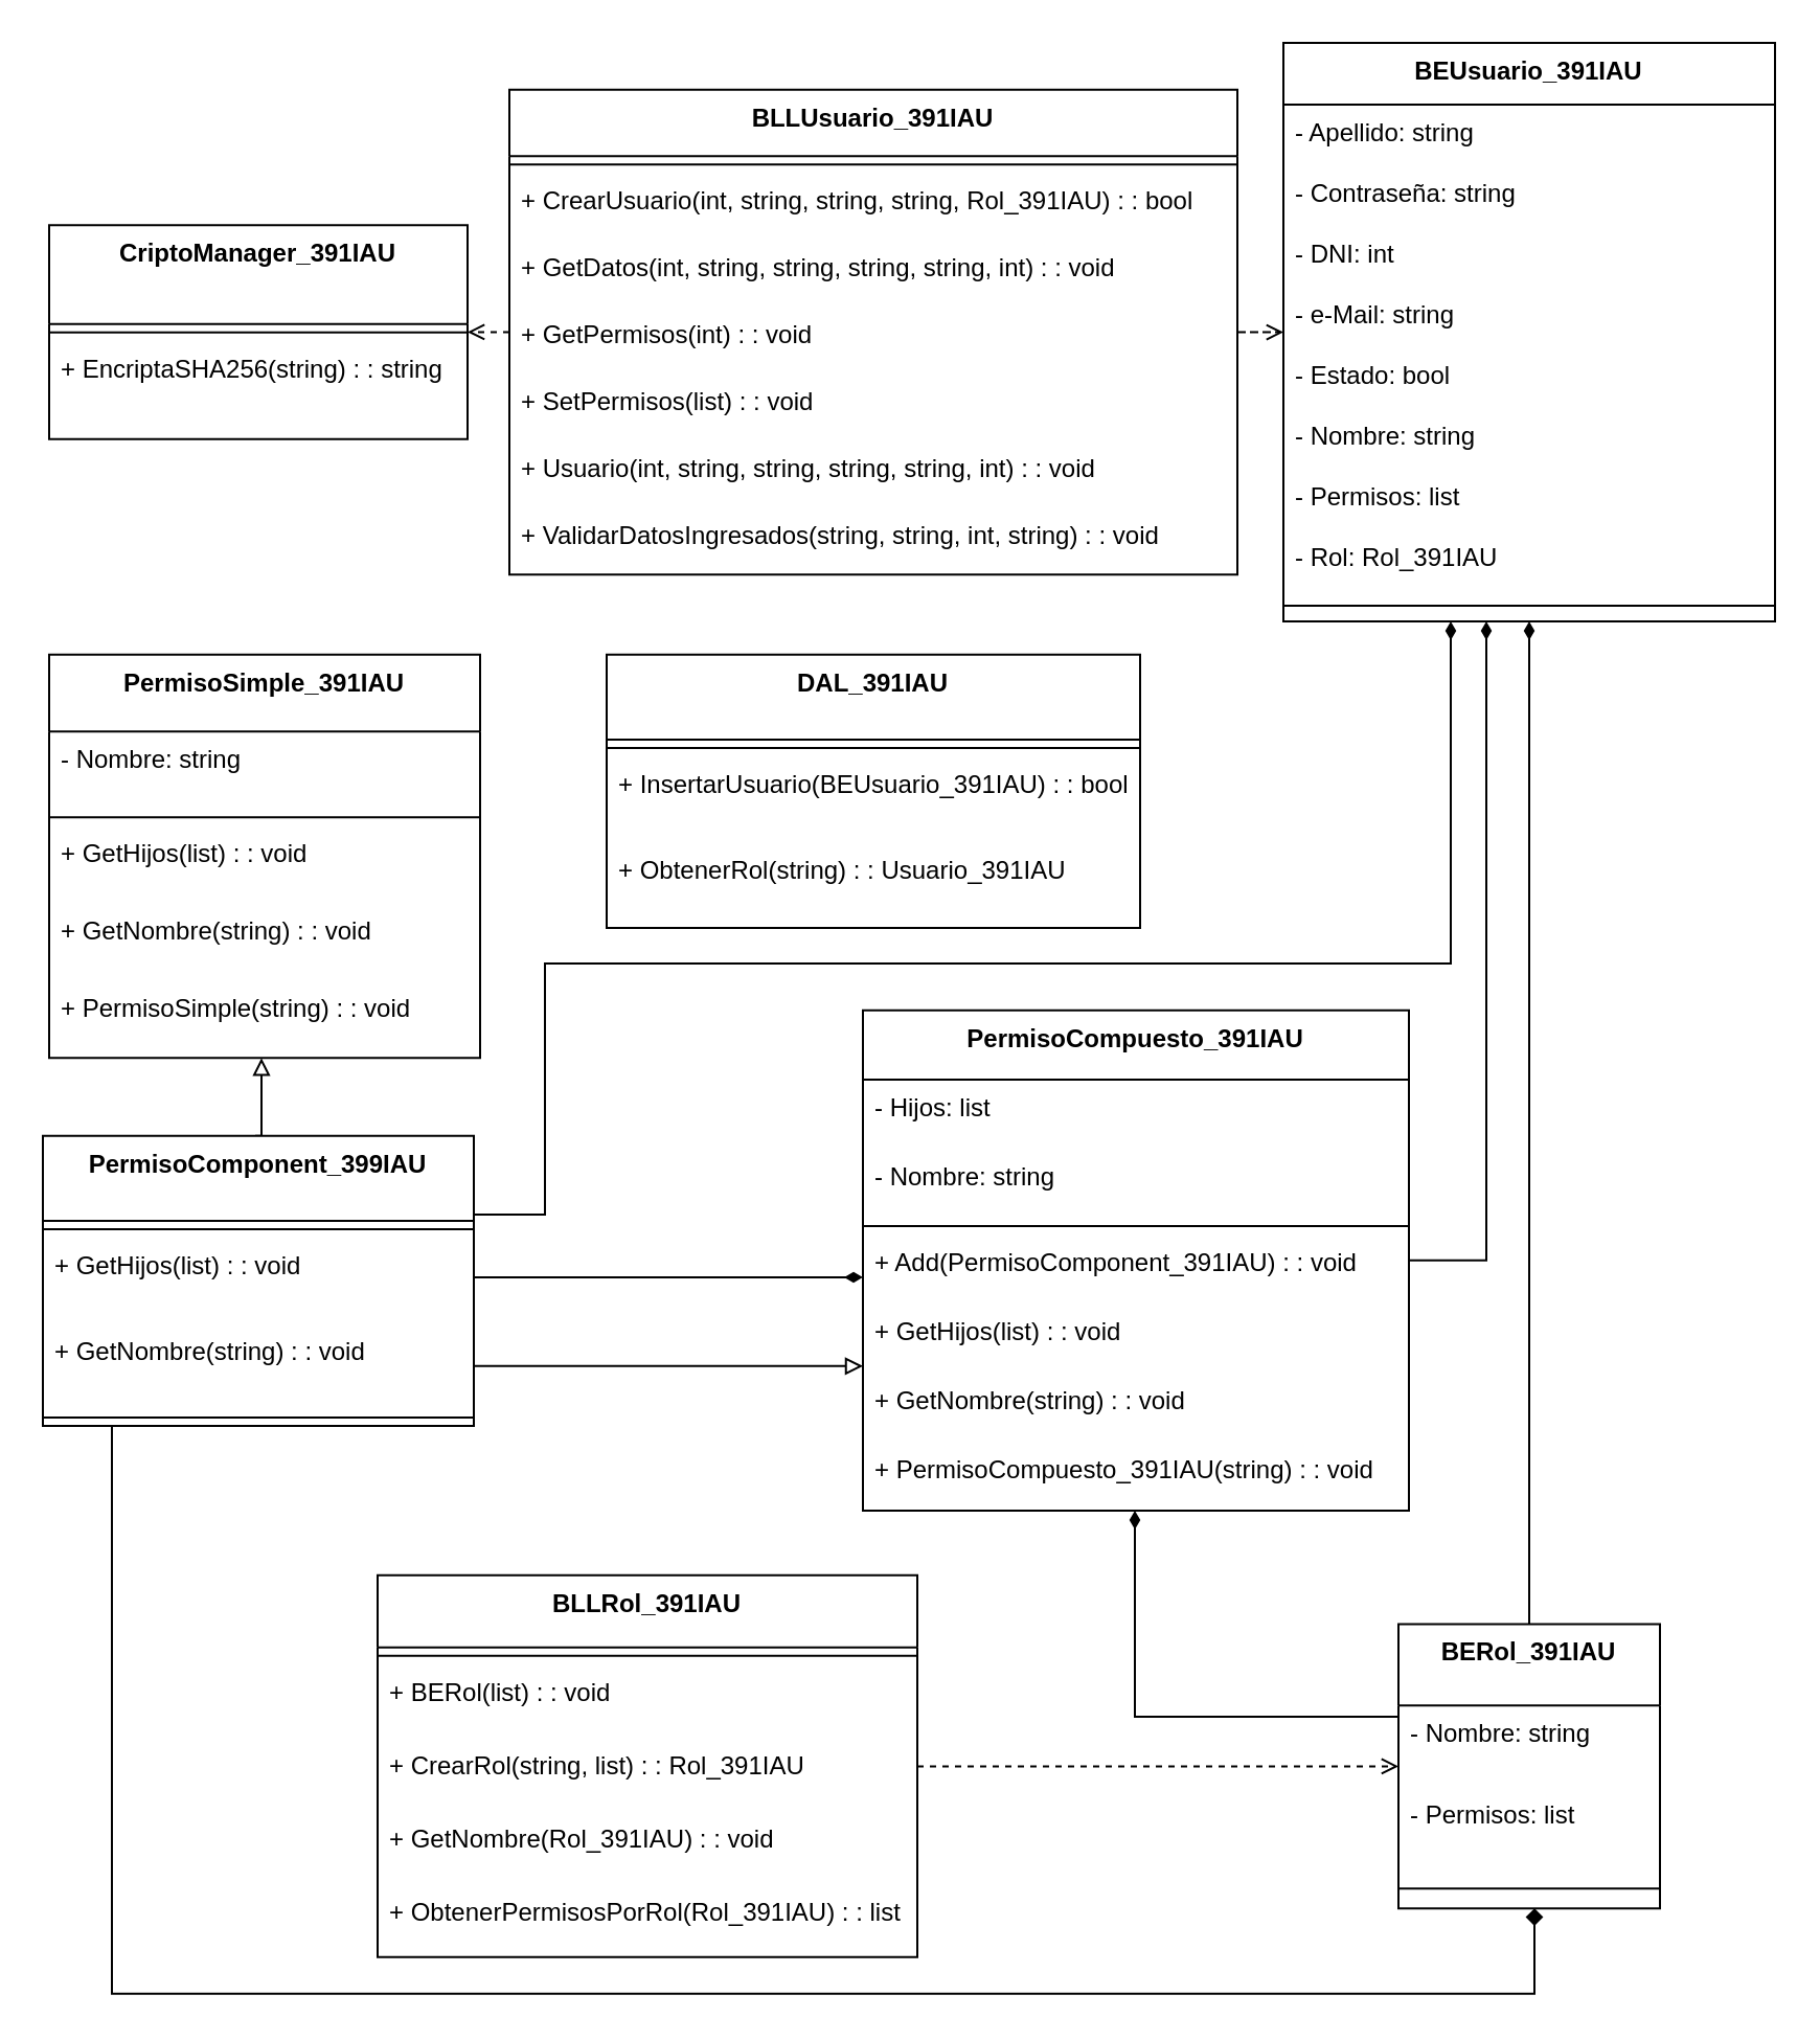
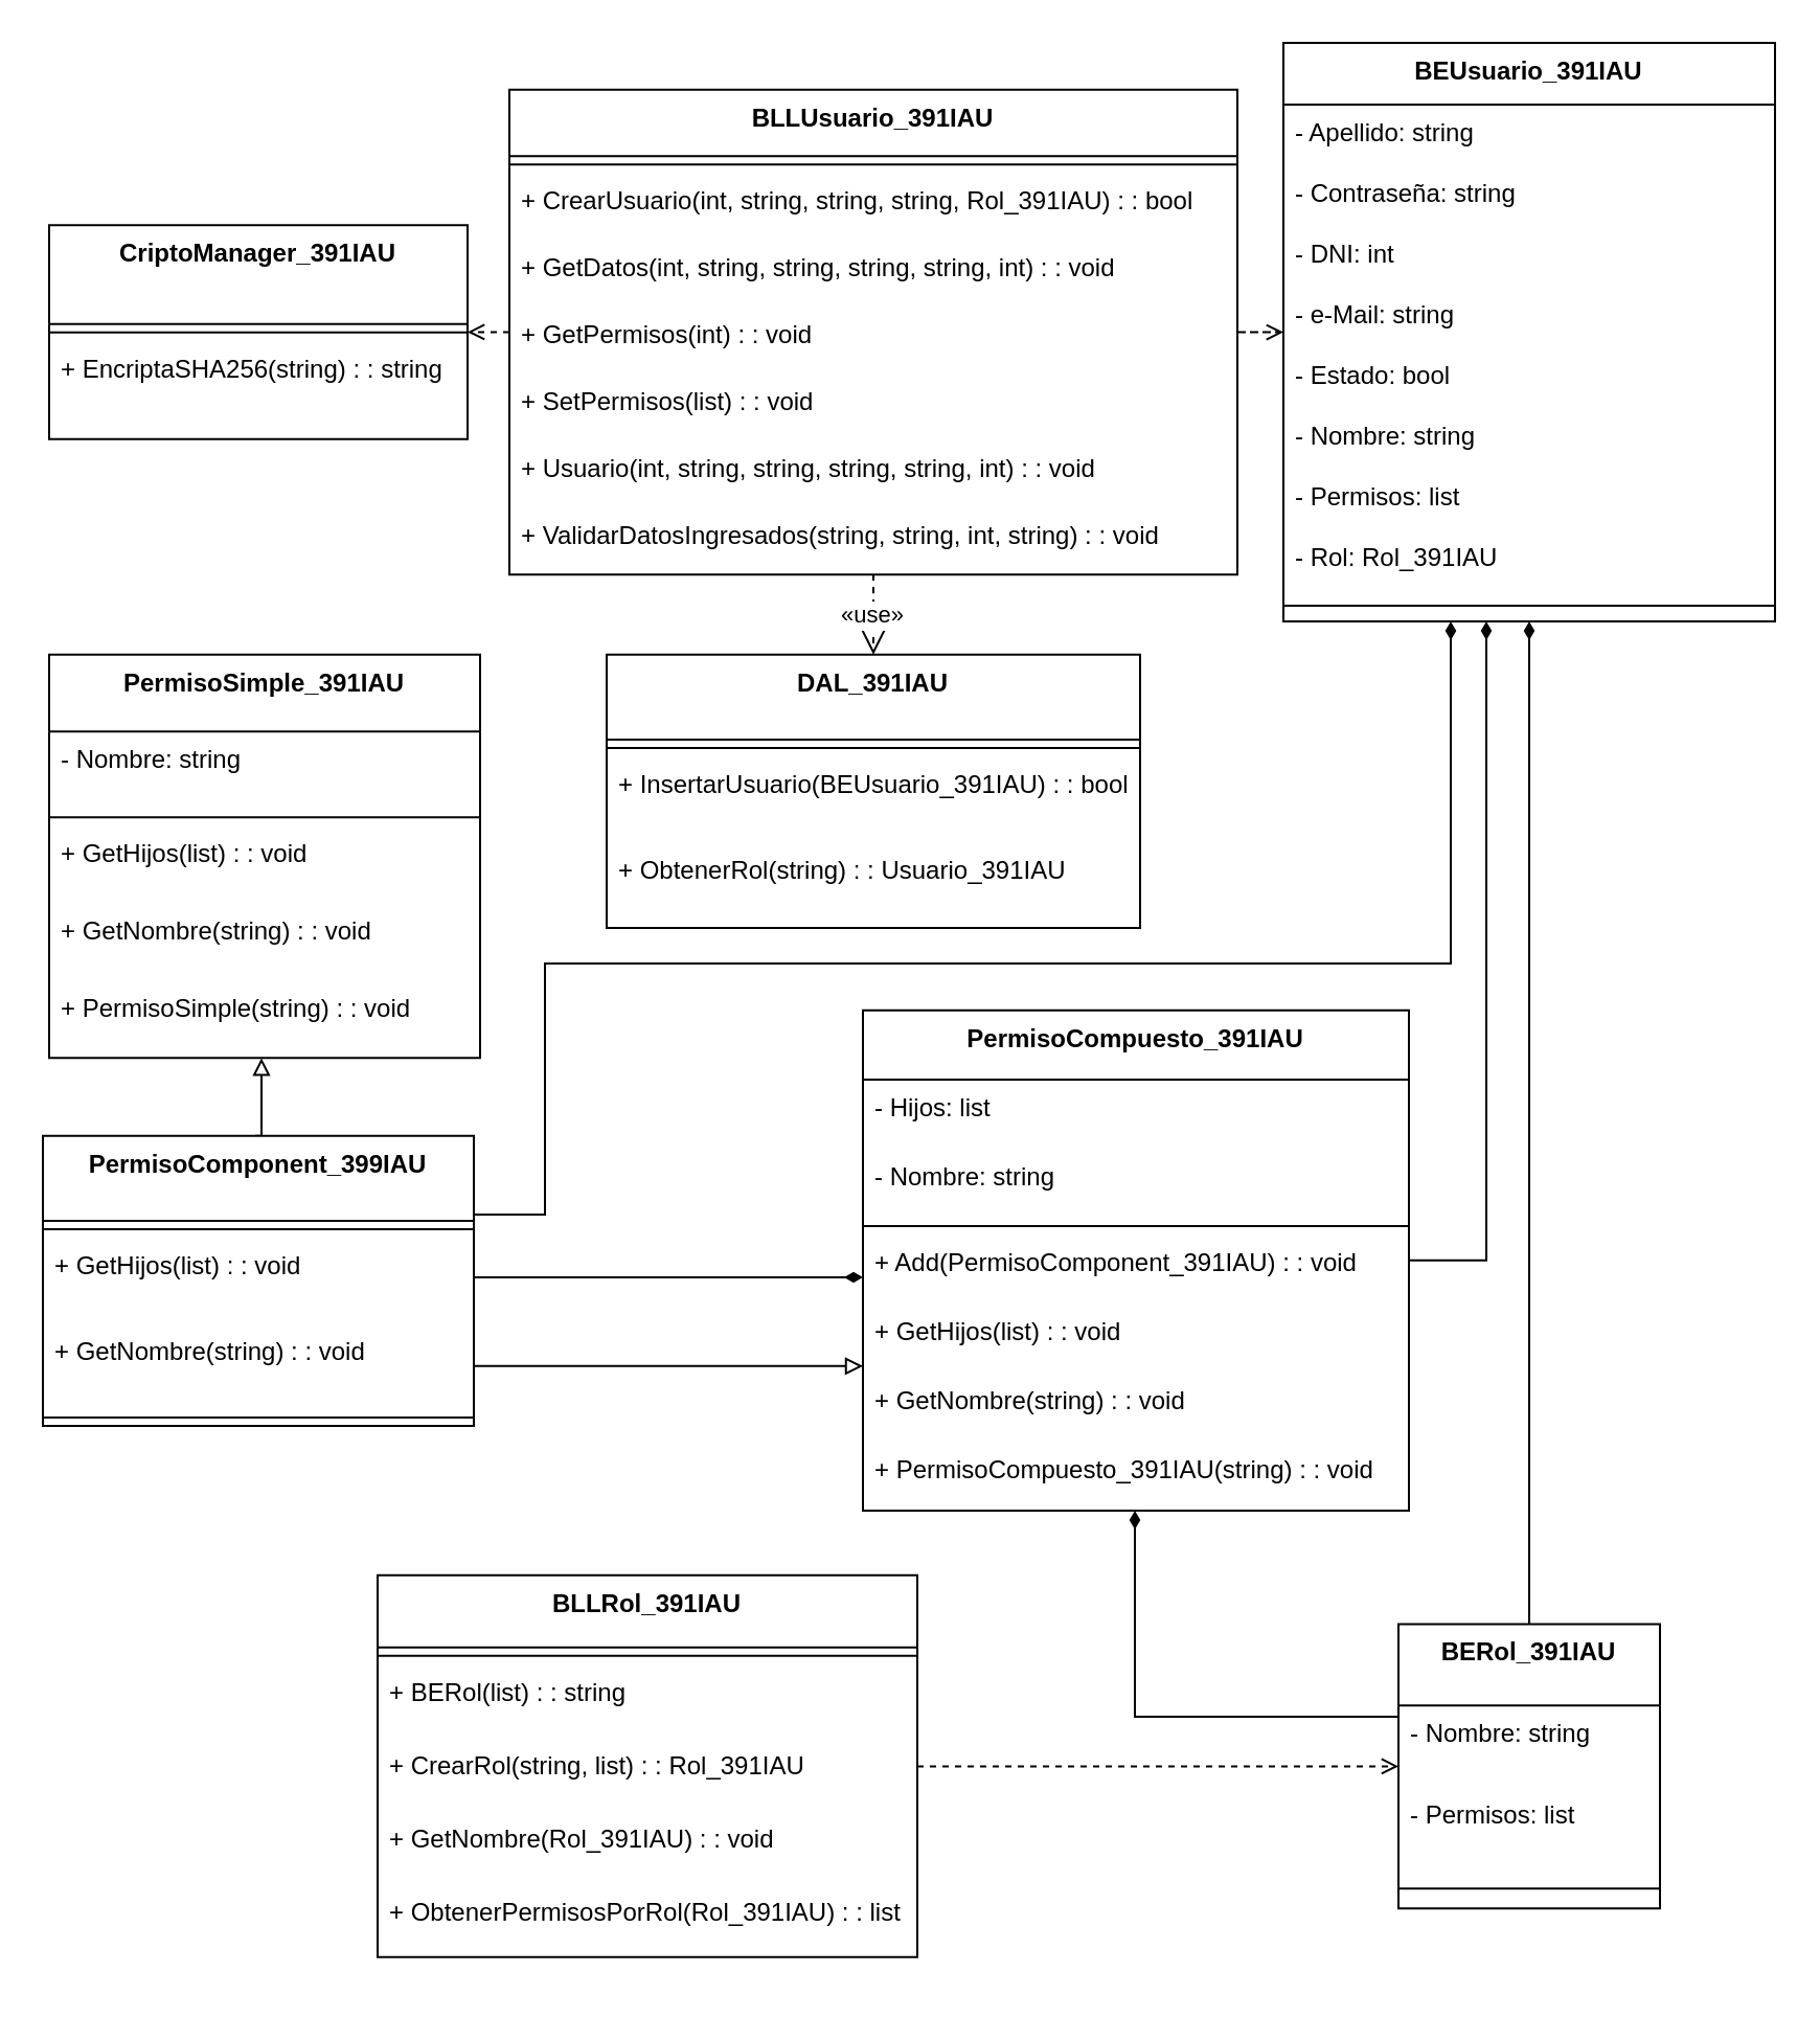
+ <mxCell id="67" value="«use»" style="curved=1;dashed=1;startArrow=none;endArrow=open;endSize=12;exitX=0.5;exitY=1;entryX=0.5;entryY=0;rounded=0;" edge="1" parent="1" source="15" target="23"><mxGeometry relative="1" as="geometry"><Array as="points" /></mxGeometry></mxCell>
- <mxCell id="63" value="+ BERol(list) : : void" style="text;strokeColor=none;fillColor=none;align=left;verticalAlign=top;spacingLeft=4;spacingRight=4;overflow=hidden;rotatable=0;points=[[0,0.5],[1,0.5]];portConstraint=eastwest;" vertex="1" parent="61"><mxGeometry y="42.545" width="258" height="35" as="geometry" /></mxCell>
+ <mxCell id="63" value="+ BERol(list) : : string" style="text;strokeColor=none;fillColor=none;align=left;verticalAlign=top;spacingLeft=4;spacingRight=4;overflow=hidden;rotatable=0;points=[[0,0.5],[1,0.5]];portConstraint=eastwest;" vertex="1" parent="61"><mxGeometry y="42.545" width="258" height="35" as="geometry" /></mxCell>
- <mxCell id="33" style="edgeStyle=orthogonalEdgeStyle;rounded=0;orthogonalLoop=1;jettySize=auto;html=1;endArrow=diamond;endFill=1;" edge="1" parent="1" source="35" target="56"><mxGeometry relative="1" as="geometry"><Array as="points"><mxPoint x="53" y="952.37" /><mxPoint x="733" y="952.37" /></Array></mxGeometry></mxCell>
